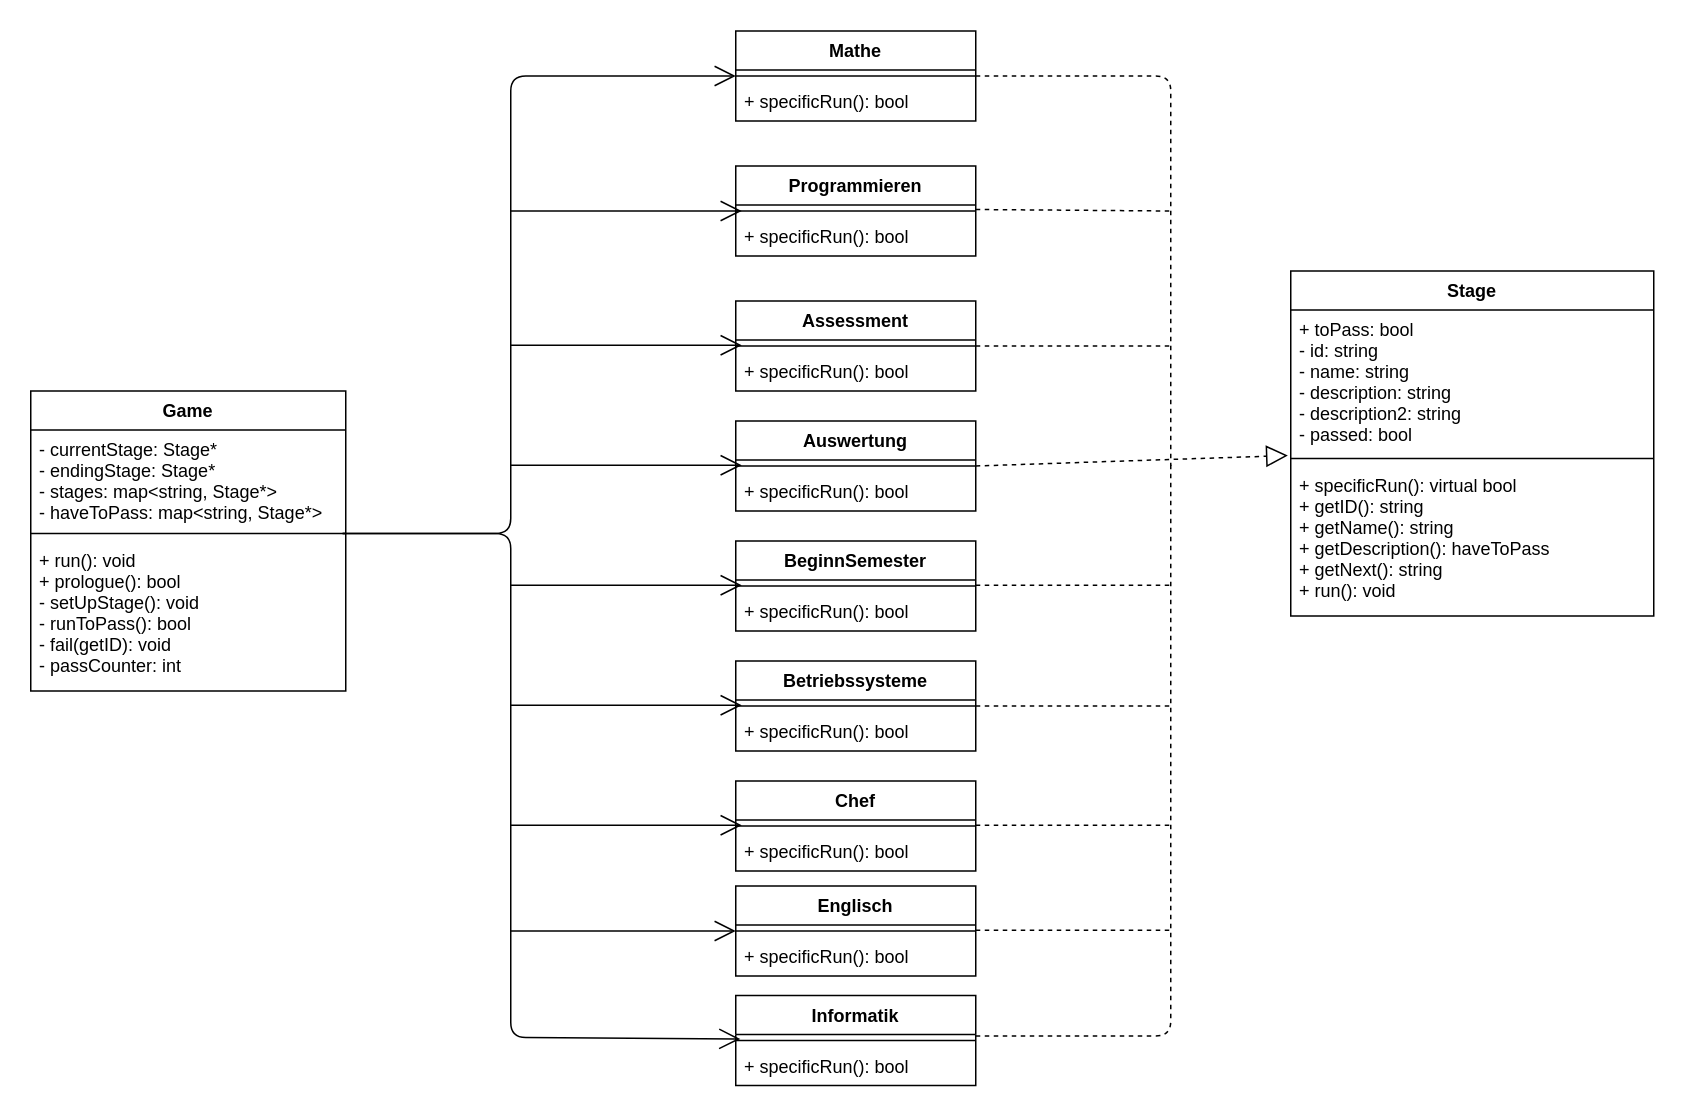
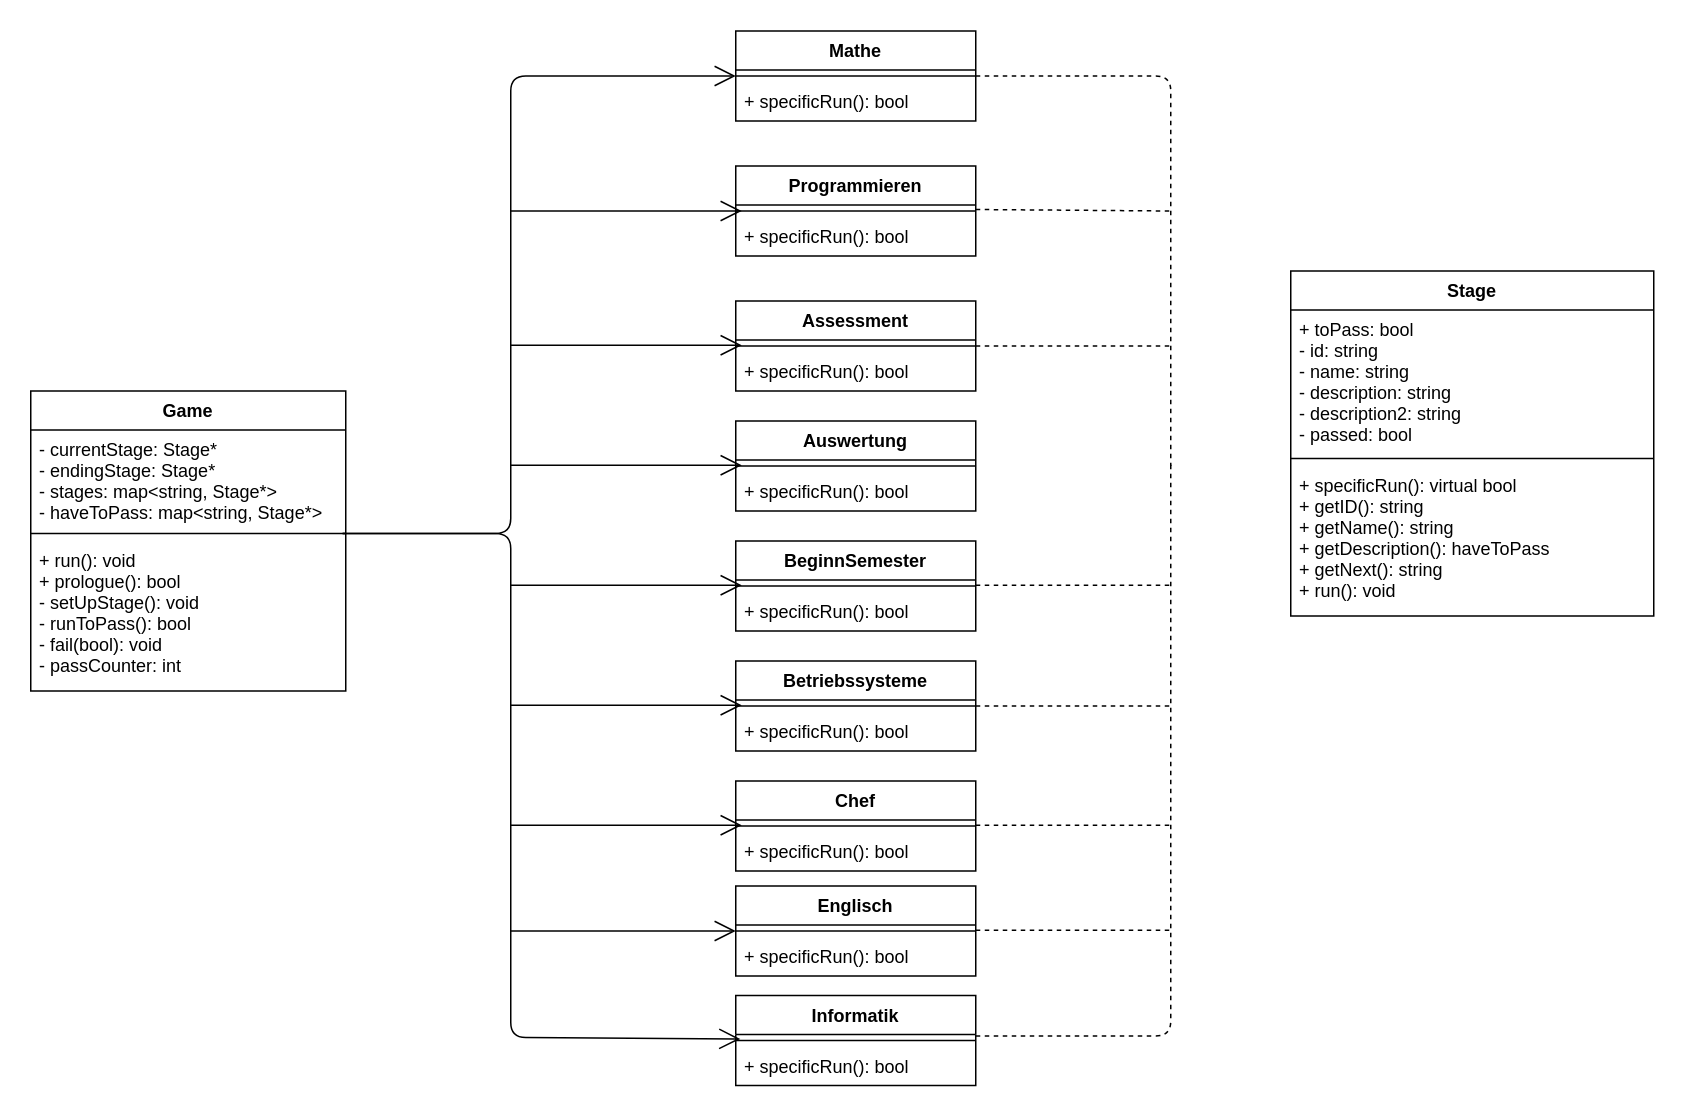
- <mxCell id="37" value="" style="endArrow=block;dashed=1;endFill=0;endSize=12;html=1;exitX=1;exitY=0.5;exitDx=0;exitDy=0;entryX=-0.008;entryY=1.032;entryDx=0;entryDy=0;entryPerimeter=0;" edge="1" parent="1" source="9" target="34"><mxGeometry width="160" relative="1" as="geometry"><mxPoint x="680" y="309.5" as="sourcePoint" /><mxPoint x="840" y="309.5" as="targetPoint" /></mxGeometry></mxCell>
- <mxCell id="8" value="+ run(): void&#10;+ prologue(): bool&#10;- setUpStage(): void&#10;- runToPass(): bool&#10;- fail(getID): void&#10;- passCounter: int&#10;" style="text;strokeColor=none;fillColor=none;align=left;verticalAlign=top;spacingLeft=4;spacingRight=4;overflow=hidden;rotatable=0;points=[[0,0.5],[1,0.5]];portConstraint=eastwest;" vertex="1" parent="5"><mxGeometry y="100" width="210" height="100" as="geometry" /></mxCell>
+ <mxCell id="8" value="+ run(): void&#10;+ prologue(): bool&#10;- setUpStage(): void&#10;- runToPass(): bool&#10;- fail(bool): void&#10;- passCounter: int&#10;" style="text;strokeColor=none;fillColor=none;align=left;verticalAlign=top;spacingLeft=4;spacingRight=4;overflow=hidden;rotatable=0;points=[[0,0.5],[1,0.5]];portConstraint=eastwest;" vertex="1" parent="5"><mxGeometry y="100" width="210" height="100" as="geometry" /></mxCell>
